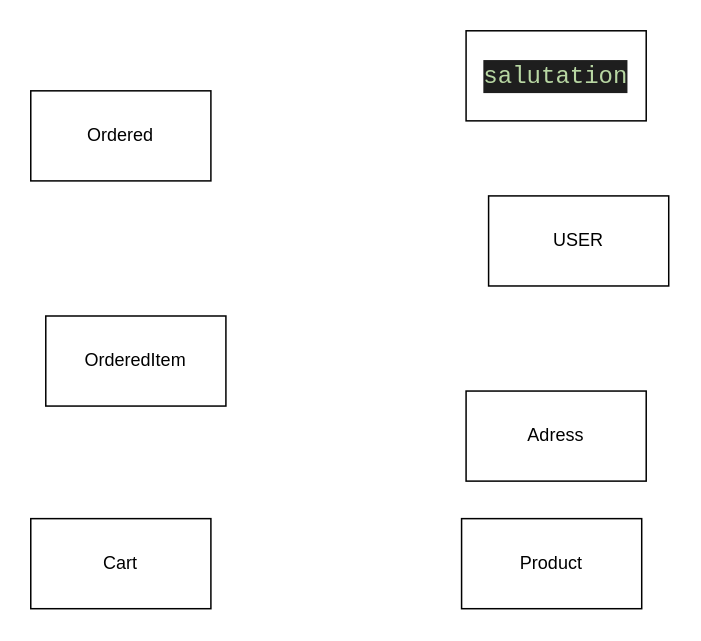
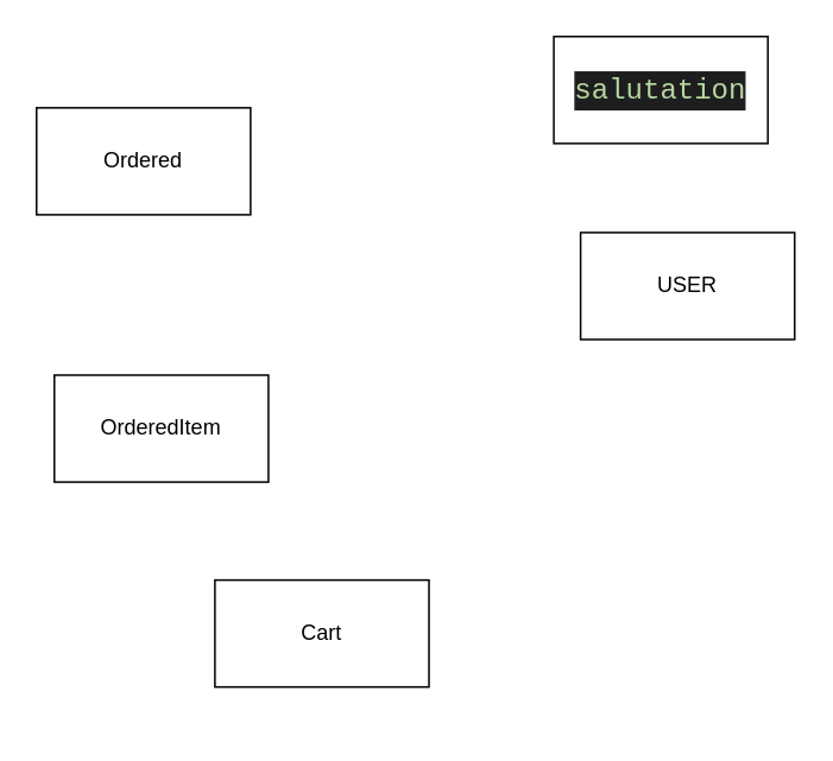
- <mxCell id="3" value="Adress&lt;br&gt;" style="whiteSpace=wrap;html=1;" vertex="1" parent="1"><mxGeometry x="310" y="260" width="120" height="60" as="geometry" /></mxCell>
- <mxCell id="6" value="Cart" style="whiteSpace=wrap;html=1;" vertex="1" parent="1"><mxGeometry x="20" y="345" width="120" height="60" as="geometry" /></mxCell>
+ <mxCell id="6" value="Cart" style="whiteSpace=wrap;html=1;" vertex="1" parent="1"><mxGeometry x="120" y="325" width="120" height="60" as="geometry" /></mxCell>
- <mxCell id="4" value="Product&lt;br&gt;" style="whiteSpace=wrap;html=1;" vertex="1" parent="1"><mxGeometry x="307" y="345" width="120" height="60" as="geometry" /></mxCell>
